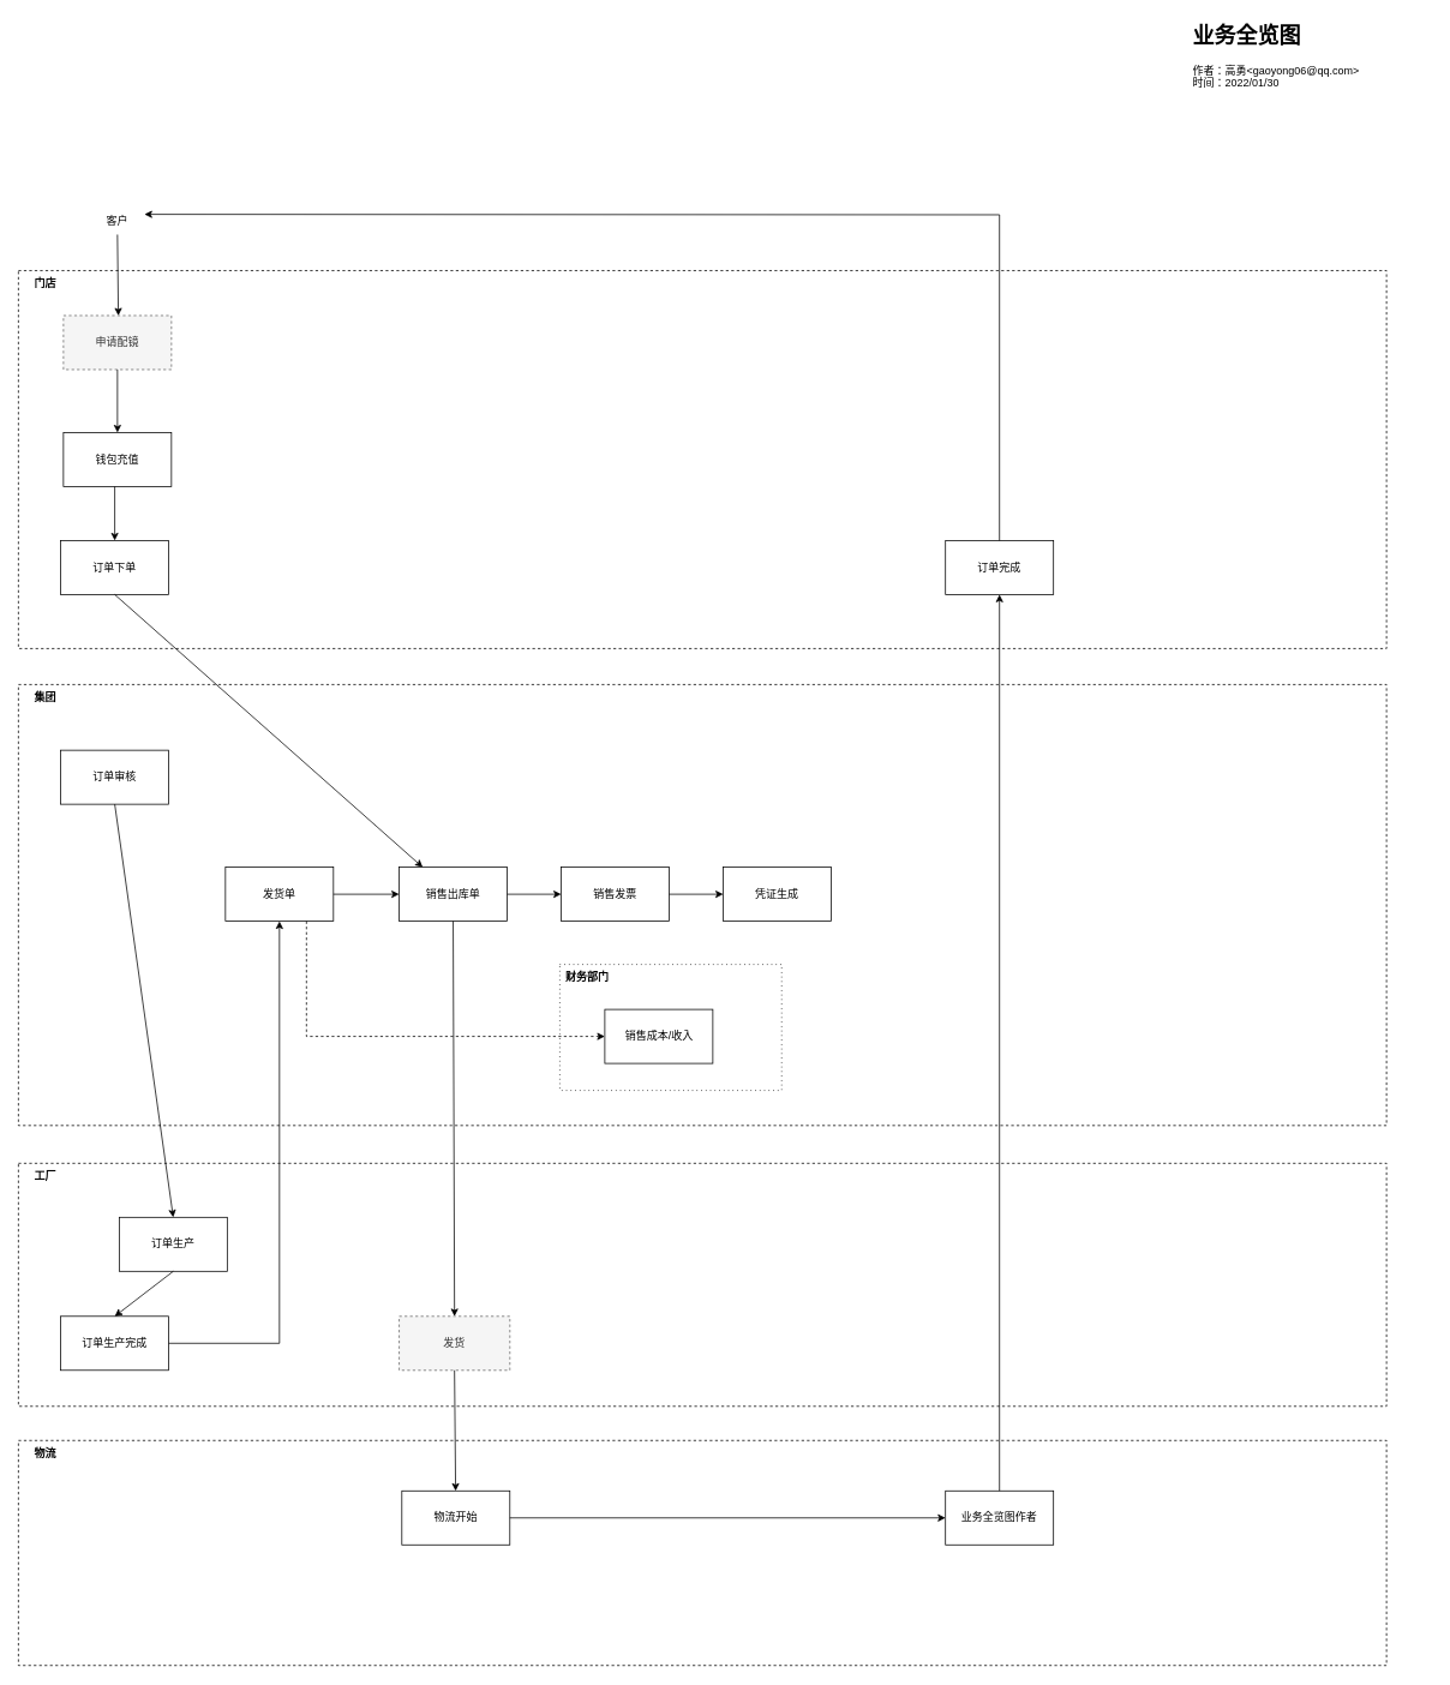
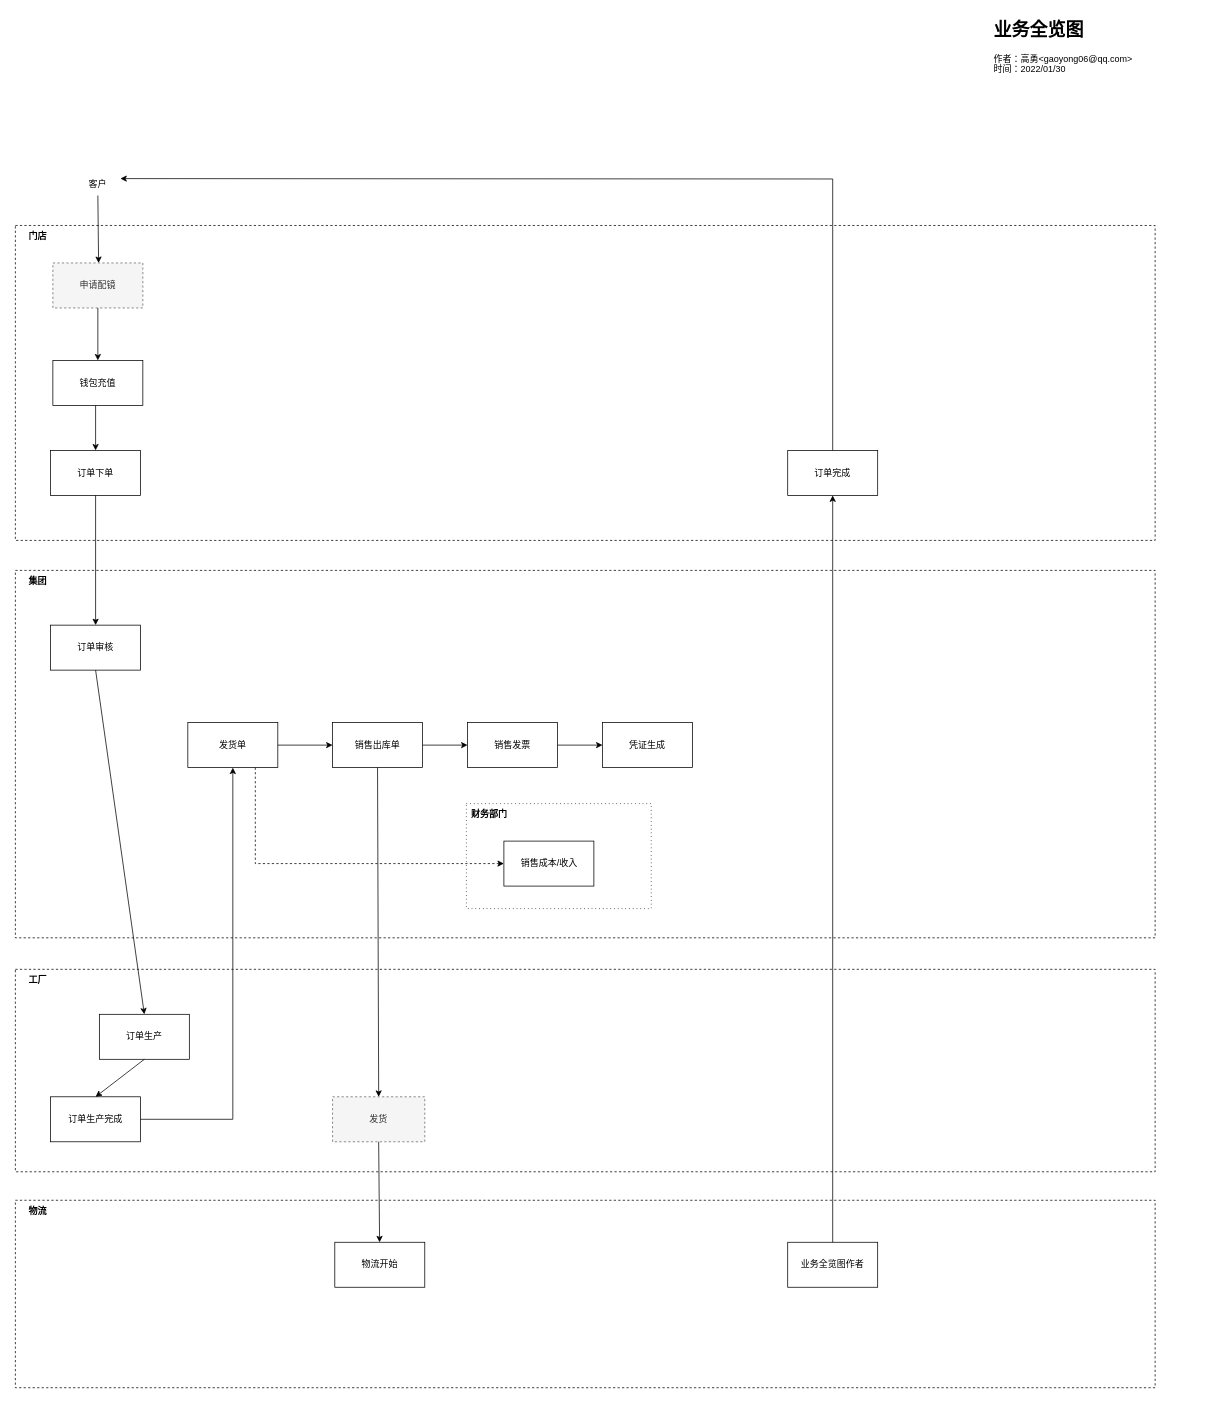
- <mxCell id="13" value="" style="endArrow=classic;html=1;rounded=0;exitX=0.5;exitY=1;exitDx=0;exitDy=0;" edge="1" parent="1" source="5" target="8"><mxGeometry width="50" height="50" relative="1" as="geometry"><mxPoint x="920" y="860" as="sourcePoint" /><mxPoint x="970" y="810" as="targetPoint" /></mxGeometry></mxCell>
+ <mxCell id="13" value="" style="endArrow=classic;html=1;rounded=0;exitX=0.5;exitY=1;exitDx=0;exitDy=0;" edge="1" parent="1" source="5" target="6"><mxGeometry width="50" height="50" relative="1" as="geometry"><mxPoint x="920" y="860" as="sourcePoint" /><mxPoint x="970" y="810" as="targetPoint" /></mxGeometry></mxCell>
- <mxCell id="45" value="" style="endArrow=classic;html=1;rounded=0;exitX=1;exitY=0.5;exitDx=0;exitDy=0;entryX=0;entryY=0.5;entryDx=0;entryDy=0;" edge="1" parent="1" source="44" target="39"><mxGeometry width="50" height="50" relative="1" as="geometry"><mxPoint x="573" y="1003" as="sourcePoint" /><mxPoint x="633" y="1003" as="targetPoint" /></mxGeometry></mxCell>
